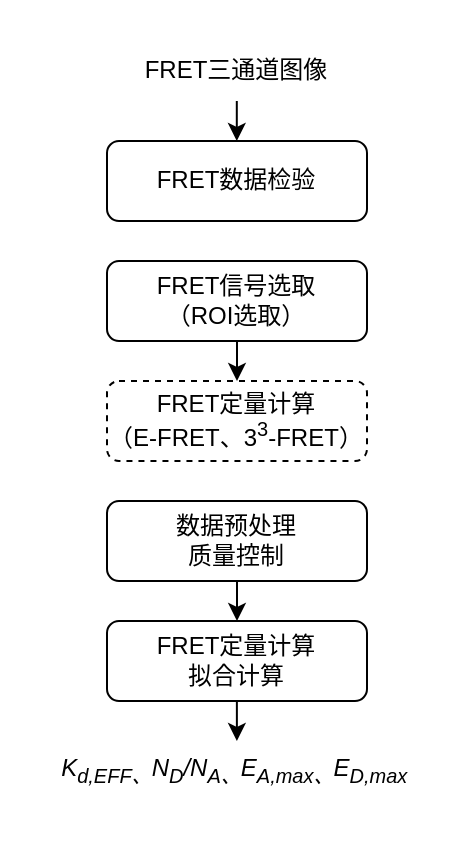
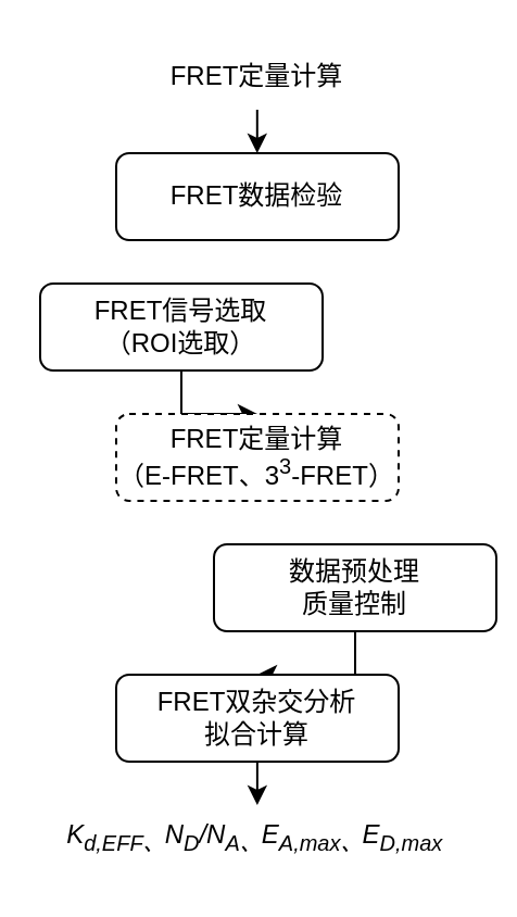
- <mxCell id="11" value="FRET三通道图像" style="text;html=1;align=center;verticalAlign=middle;whiteSpace=wrap;rounded=0;" parent="1" vertex="1"><mxGeometry x="69.25" y="20" width="97.5" height="30" as="geometry" /></mxCell>
+ <mxCell id="11" value="FRET定量计算" style="text;html=1;align=center;verticalAlign=middle;whiteSpace=wrap;rounded=0;" parent="1" vertex="1"><mxGeometry x="69.25" y="20" width="97.5" height="30" as="geometry" /></mxCell>
- <mxCell id="4" value="FRET信号选取&lt;div&gt;（ROI选取）&lt;/div&gt;" style="rounded=1;whiteSpace=wrap;html=1;" parent="1" vertex="1"><mxGeometry x="53" y="130" width="130" height="40" as="geometry" /></mxCell>
+ <mxCell id="4" value="FRET信号选取&lt;div&gt;（ROI选取）&lt;/div&gt;" style="rounded=1;whiteSpace=wrap;html=1;" parent="1" vertex="1"><mxGeometry x="18" y="130" width="130" height="40" as="geometry" /></mxCell>
- <mxCell id="7" value="数据预处理&lt;div&gt;质量控制&lt;/div&gt;" style="rounded=1;whiteSpace=wrap;html=1;" parent="1" vertex="1"><mxGeometry x="53" y="250" width="130" height="40" as="geometry" /></mxCell>
+ <mxCell id="7" value="数据预处理&lt;div&gt;质量控制&lt;/div&gt;" style="rounded=1;whiteSpace=wrap;html=1;" parent="1" vertex="1"><mxGeometry x="98" y="250" width="130" height="40" as="geometry" /></mxCell>
- <mxCell id="8" value="FRET定量计算&lt;div&gt;拟合计算&lt;/div&gt;" style="rounded=1;whiteSpace=wrap;html=1;" parent="1" vertex="1"><mxGeometry x="53" y="310" width="130" height="40" as="geometry" /></mxCell>
+ <mxCell id="8" value="FRET双杂交分析&lt;div&gt;拟合计算&lt;/div&gt;" style="rounded=1;whiteSpace=wrap;html=1;" parent="1" vertex="1"><mxGeometry x="53" y="310" width="130" height="40" as="geometry" /></mxCell>
